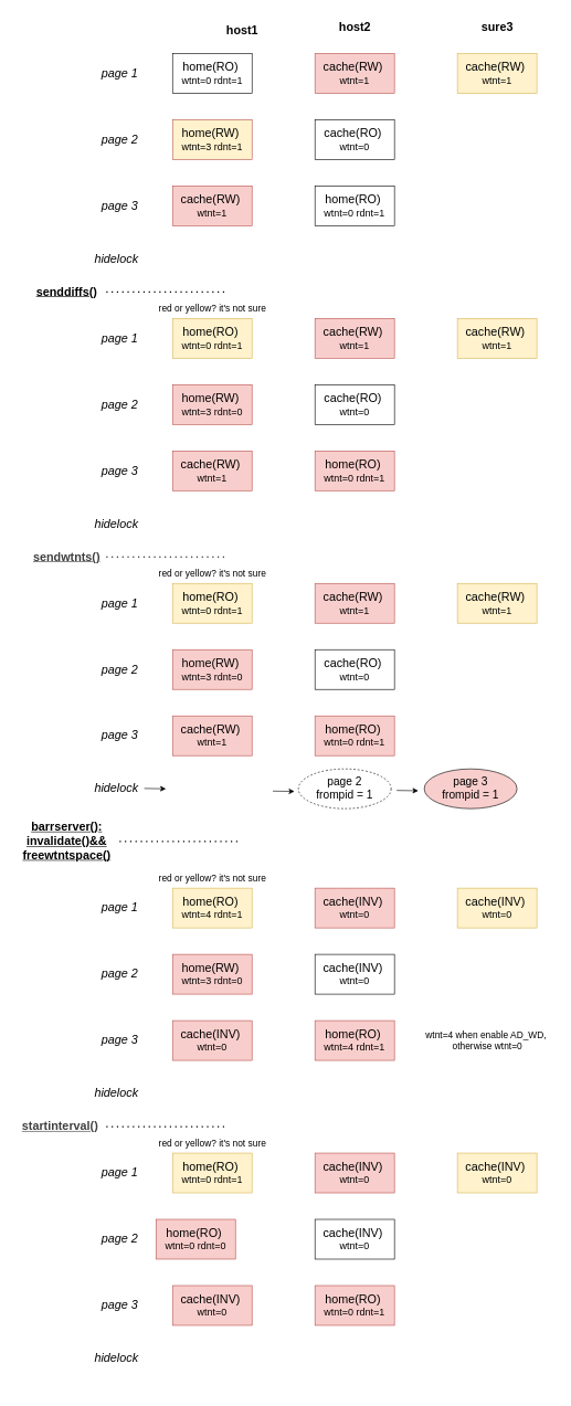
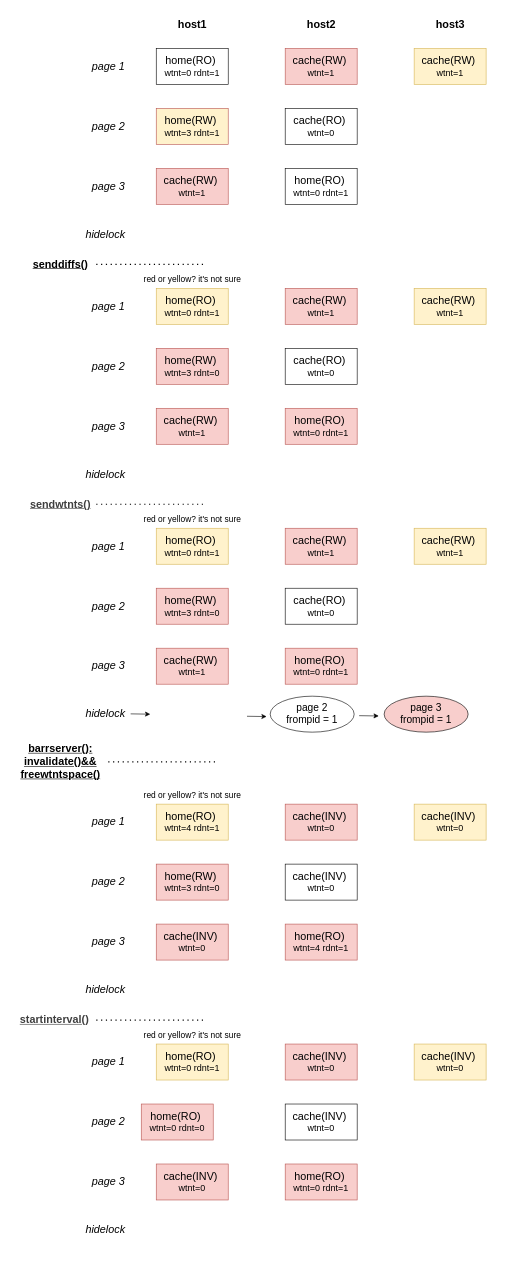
- <mxCell id="7" value="&lt;font style=&quot;font-size: 18px;&quot;&gt;&lt;b&gt;sure3&lt;/b&gt;&lt;/font&gt;" style="text;html=1;align=center;verticalAlign=middle;resizable=0;points=[];autosize=1;strokeColor=none;fillColor=none;" parent="4" vertex="1"><mxGeometry x="575" width="70" height="40" as="geometry" /></mxCell>
+ <mxCell id="7" value="&lt;font style=&quot;font-size: 18px;&quot;&gt;&lt;b&gt;host3&lt;/b&gt;&lt;/font&gt;" style="text;html=1;align=center;verticalAlign=middle;resizable=0;points=[];autosize=1;strokeColor=none;fillColor=none;" parent="4" vertex="1"><mxGeometry x="575" width="70" height="40" as="geometry" /></mxCell>
- <mxCell id="5" value="&lt;font style=&quot;font-size: 18px;&quot;&gt;&lt;b&gt;host1&lt;/b&gt;&lt;/font&gt;" style="text;html=1;align=center;verticalAlign=middle;resizable=0;points=[];autosize=1;strokeColor=none;fillColor=none;" parent="4" vertex="1"><mxGeometry x="190" y="5" width="70" height="40" as="geometry" /></mxCell>
+ <mxCell id="5" value="&lt;font style=&quot;font-size: 18px;&quot;&gt;&lt;b&gt;host1&lt;/b&gt;&lt;/font&gt;" style="text;html=1;align=center;verticalAlign=middle;resizable=0;points=[];autosize=1;strokeColor=none;fillColor=none;" parent="4" vertex="1"><mxGeometry x="145" width="70" height="40" as="geometry" /></mxCell>
- <mxCell id="55" value="&lt;font style=&quot;font-size: 17px;&quot;&gt;page 2&lt;/font&gt;&lt;div&gt;&lt;font style=&quot;font-size: 17px;&quot;&gt;frompid = 1&lt;/font&gt;&lt;/div&gt;" style="ellipse;whiteSpace=wrap;html=1;dashed=1;" parent="38" vertex="1"><mxGeometry x="320" y="340" width="140" height="60" as="geometry" /></mxCell>
+ <mxCell id="55" value="&lt;font style=&quot;font-size: 17px;&quot;&gt;page 2&lt;/font&gt;&lt;div&gt;&lt;font style=&quot;font-size: 17px;&quot;&gt;frompid = 1&lt;/font&gt;&lt;/div&gt;" style="ellipse;whiteSpace=wrap;html=1;" parent="38" vertex="1"><mxGeometry x="320" y="340" width="140" height="60" as="geometry" /></mxCell>
- <mxCell id="73" value="&lt;font style=&quot;font-size: 14px;&quot;&gt;wtnt=4 when enable AD_WD,&amp;nbsp;&lt;/font&gt;&lt;div&gt;&lt;font style=&quot;font-size: 14px;&quot;&gt;otherwise wtnt=0&lt;/font&gt;&lt;/div&gt;" style="text;html=1;align=center;verticalAlign=middle;resizable=0;points=[];autosize=1;strokeColor=none;fillColor=none;" parent="62" vertex="1"><mxGeometry x="490" y="205" width="210" height="50" as="geometry" /></mxCell>
